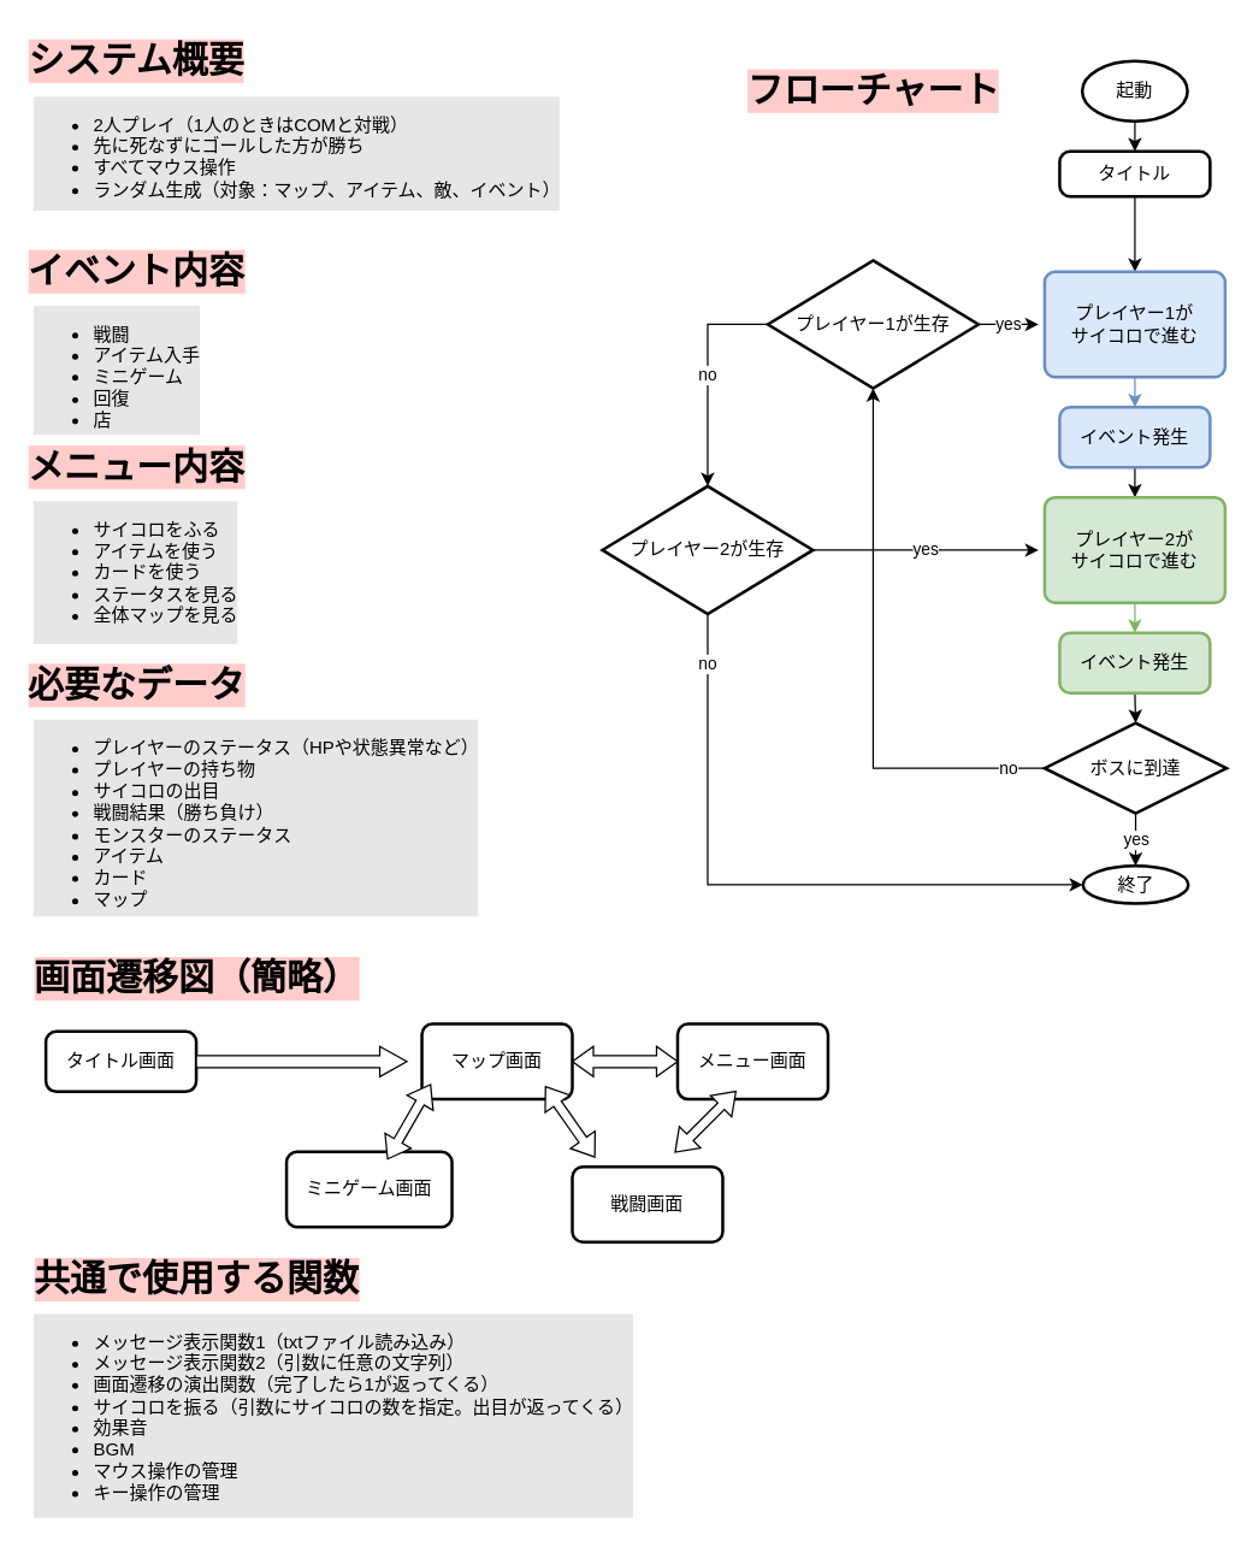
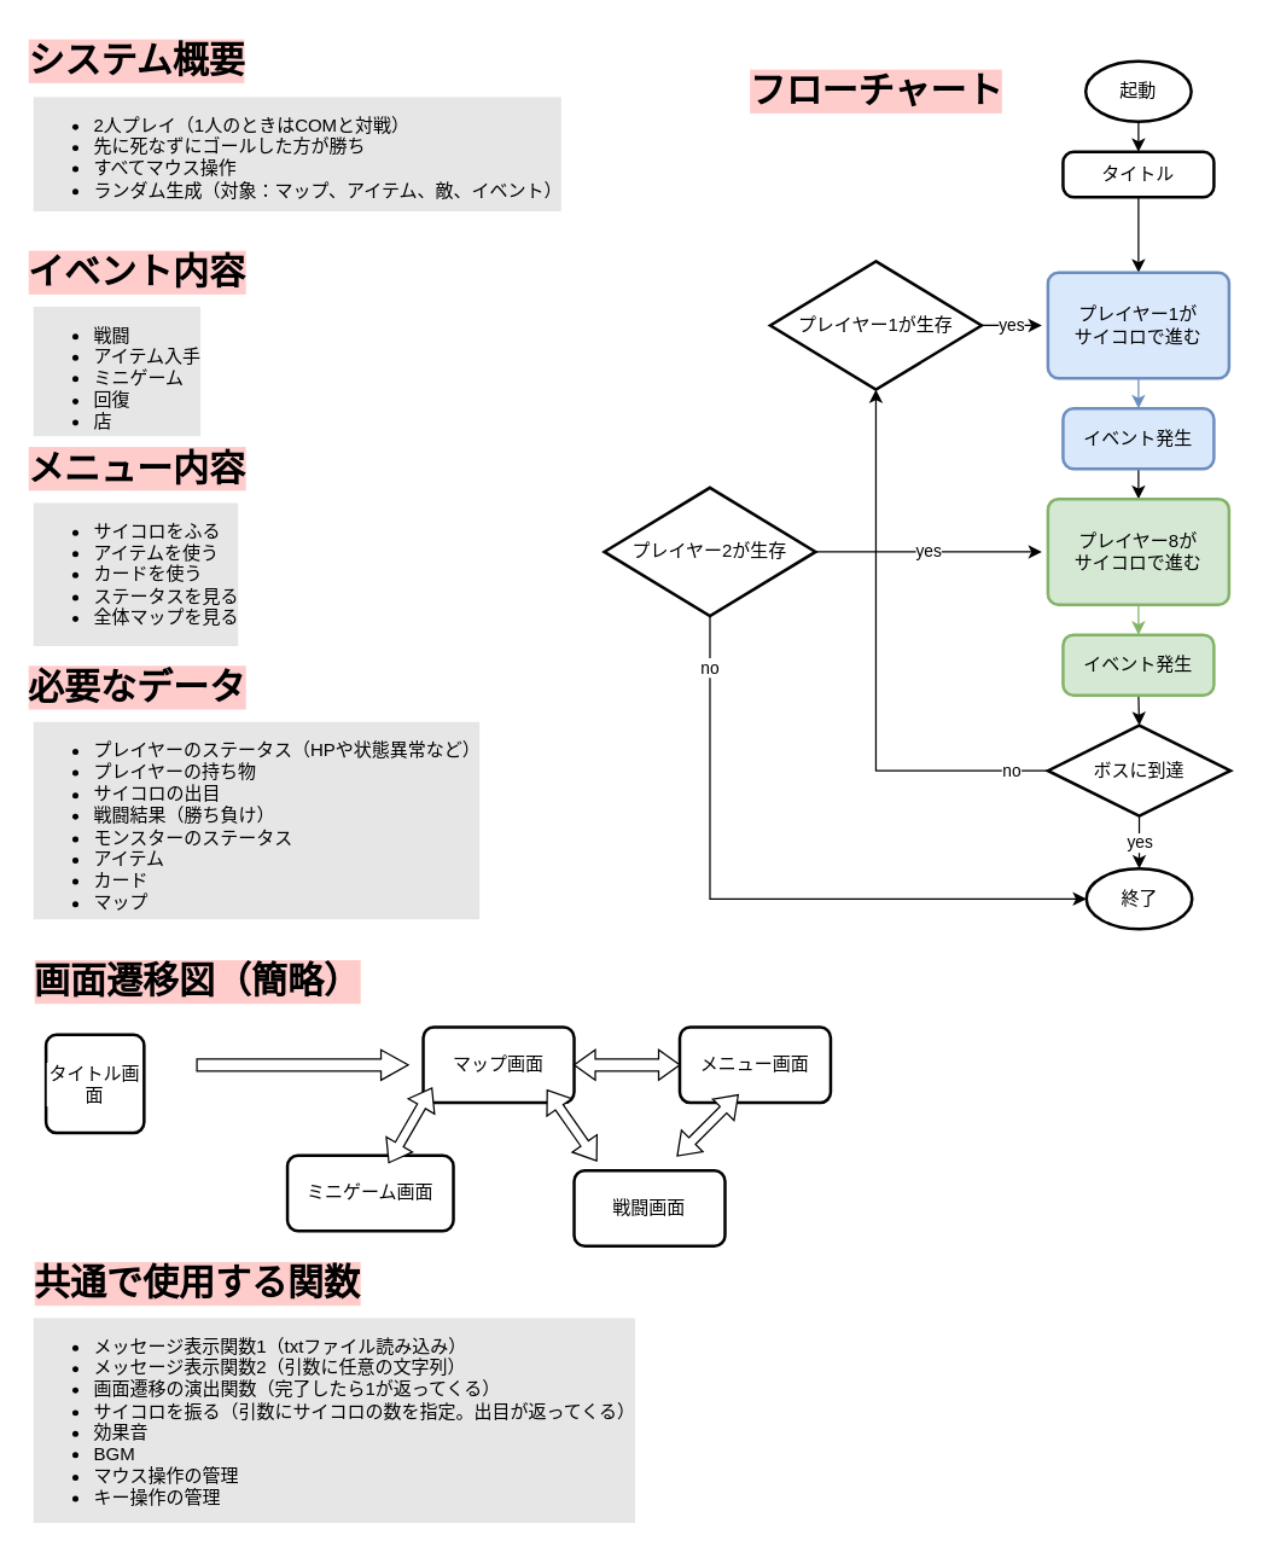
- <mxCell id="19" value="no" style="edgeStyle=orthogonalEdgeStyle;rounded=0;orthogonalLoop=1;jettySize=auto;html=1;exitX=0;exitY=0.5;exitDx=0;exitDy=0;exitPerimeter=0;entryX=0.5;entryY=0;entryDx=0;entryDy=0;entryPerimeter=0;" edge="1" parent="1" source="20" target="23"><mxGeometry relative="1" as="geometry" /></mxCell>
- <mxCell id="14" value="プレイヤー2が&lt;br&gt;サイコロで進む" style="rounded=1;whiteSpace=wrap;html=1;absoluteArcSize=1;arcSize=14;strokeWidth=2;fillColor=#d5e8d4;strokeColor=#82b366;" vertex="1" parent="1"><mxGeometry x="694" y="330" width="120" height="70" as="geometry" /></mxCell>
+ <mxCell id="14" value="プレイヤー8が&lt;br&gt;サイコロで進む" style="rounded=1;whiteSpace=wrap;html=1;absoluteArcSize=1;arcSize=14;strokeWidth=2;fillColor=#d5e8d4;strokeColor=#82b366;" vertex="1" parent="1"><mxGeometry x="694" y="330" width="120" height="70" as="geometry" /></mxCell>
- <mxCell id="17" value="終了" style="strokeWidth=2;html=1;shape=mxgraph.flowchart.start_1;whiteSpace=wrap;fontFamily=メイリオ;" vertex="1" parent="1"><mxGeometry x="719.5" y="575" width="70" height="25" as="geometry" /></mxCell>
+ <mxCell id="17" value="終了" style="strokeWidth=2;html=1;shape=mxgraph.flowchart.start_1;whiteSpace=wrap;fontFamily=メイリオ;" vertex="1" parent="1"><mxGeometry x="719.5" y="575" width="70" height="40" as="geometry" /></mxCell>
- <mxCell id="32" value="タイトル画面" style="rounded=1;whiteSpace=wrap;html=1;absoluteArcSize=1;arcSize=14;strokeWidth=2;labelBackgroundColor=#FFFFFF;" vertex="1" parent="1"><mxGeometry x="30" y="685" width="100" height="40" as="geometry" /></mxCell>
+ <mxCell id="32" value="タイトル画面" style="rounded=1;whiteSpace=wrap;html=1;absoluteArcSize=1;arcSize=14;strokeWidth=2;labelBackgroundColor=#FFFFFF;" vertex="1" parent="1"><mxGeometry x="30" y="685" width="65" height="65" as="geometry" /></mxCell>
